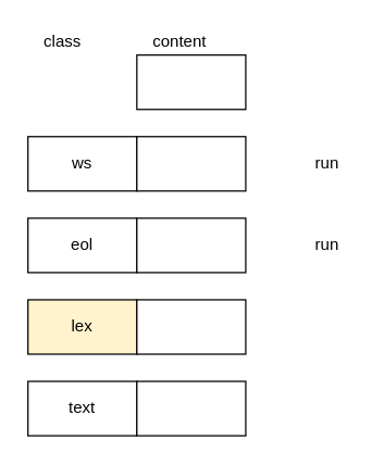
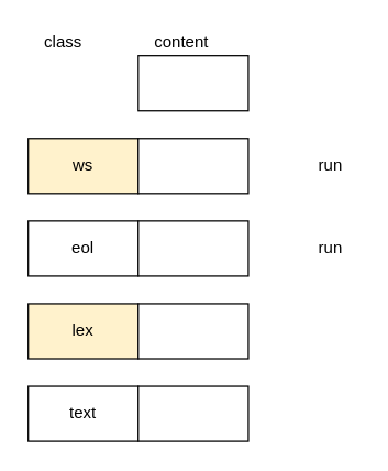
- <mxCell id="5" value="ws" style="rounded=0;whiteSpace=wrap;html=1;" vertex="1" parent="1"><mxGeometry x="20" y="100" width="80" height="40" as="geometry" /></mxCell>
+ <mxCell id="5" value="ws" style="rounded=0;whiteSpace=wrap;html=1;fillColor=#fff2cc;" vertex="1" parent="1"><mxGeometry x="20" y="100" width="80" height="40" as="geometry" /></mxCell>
